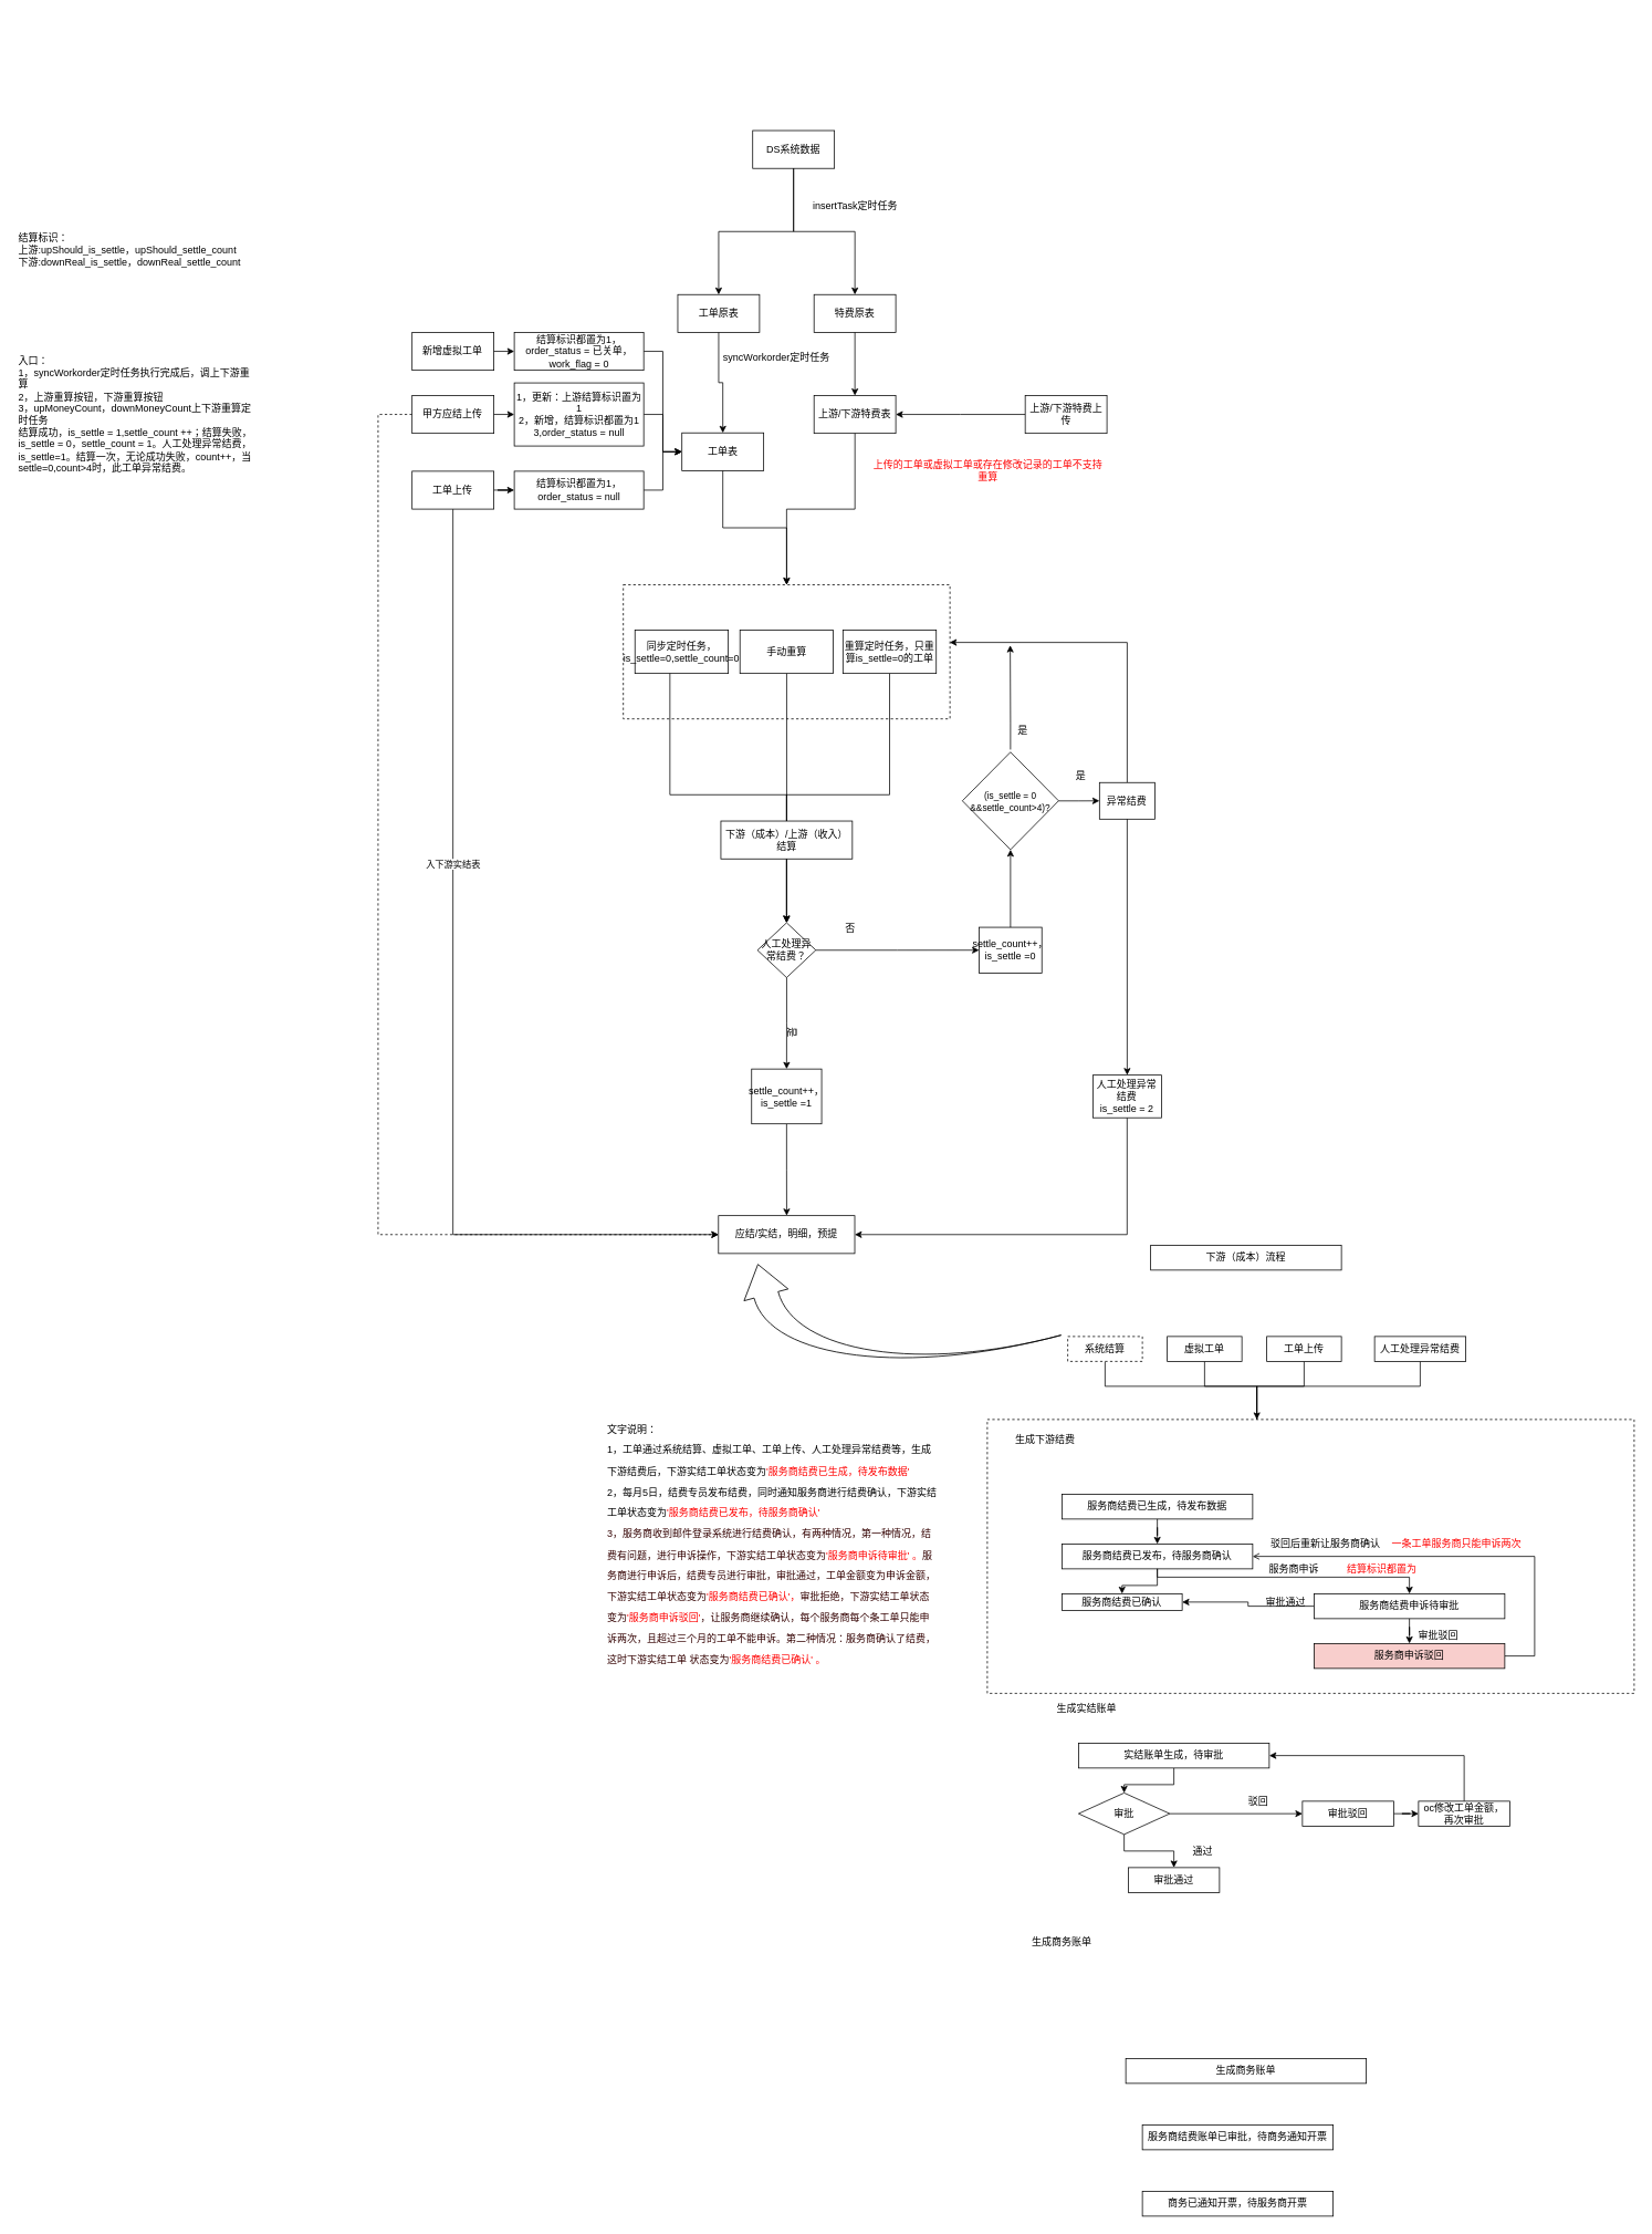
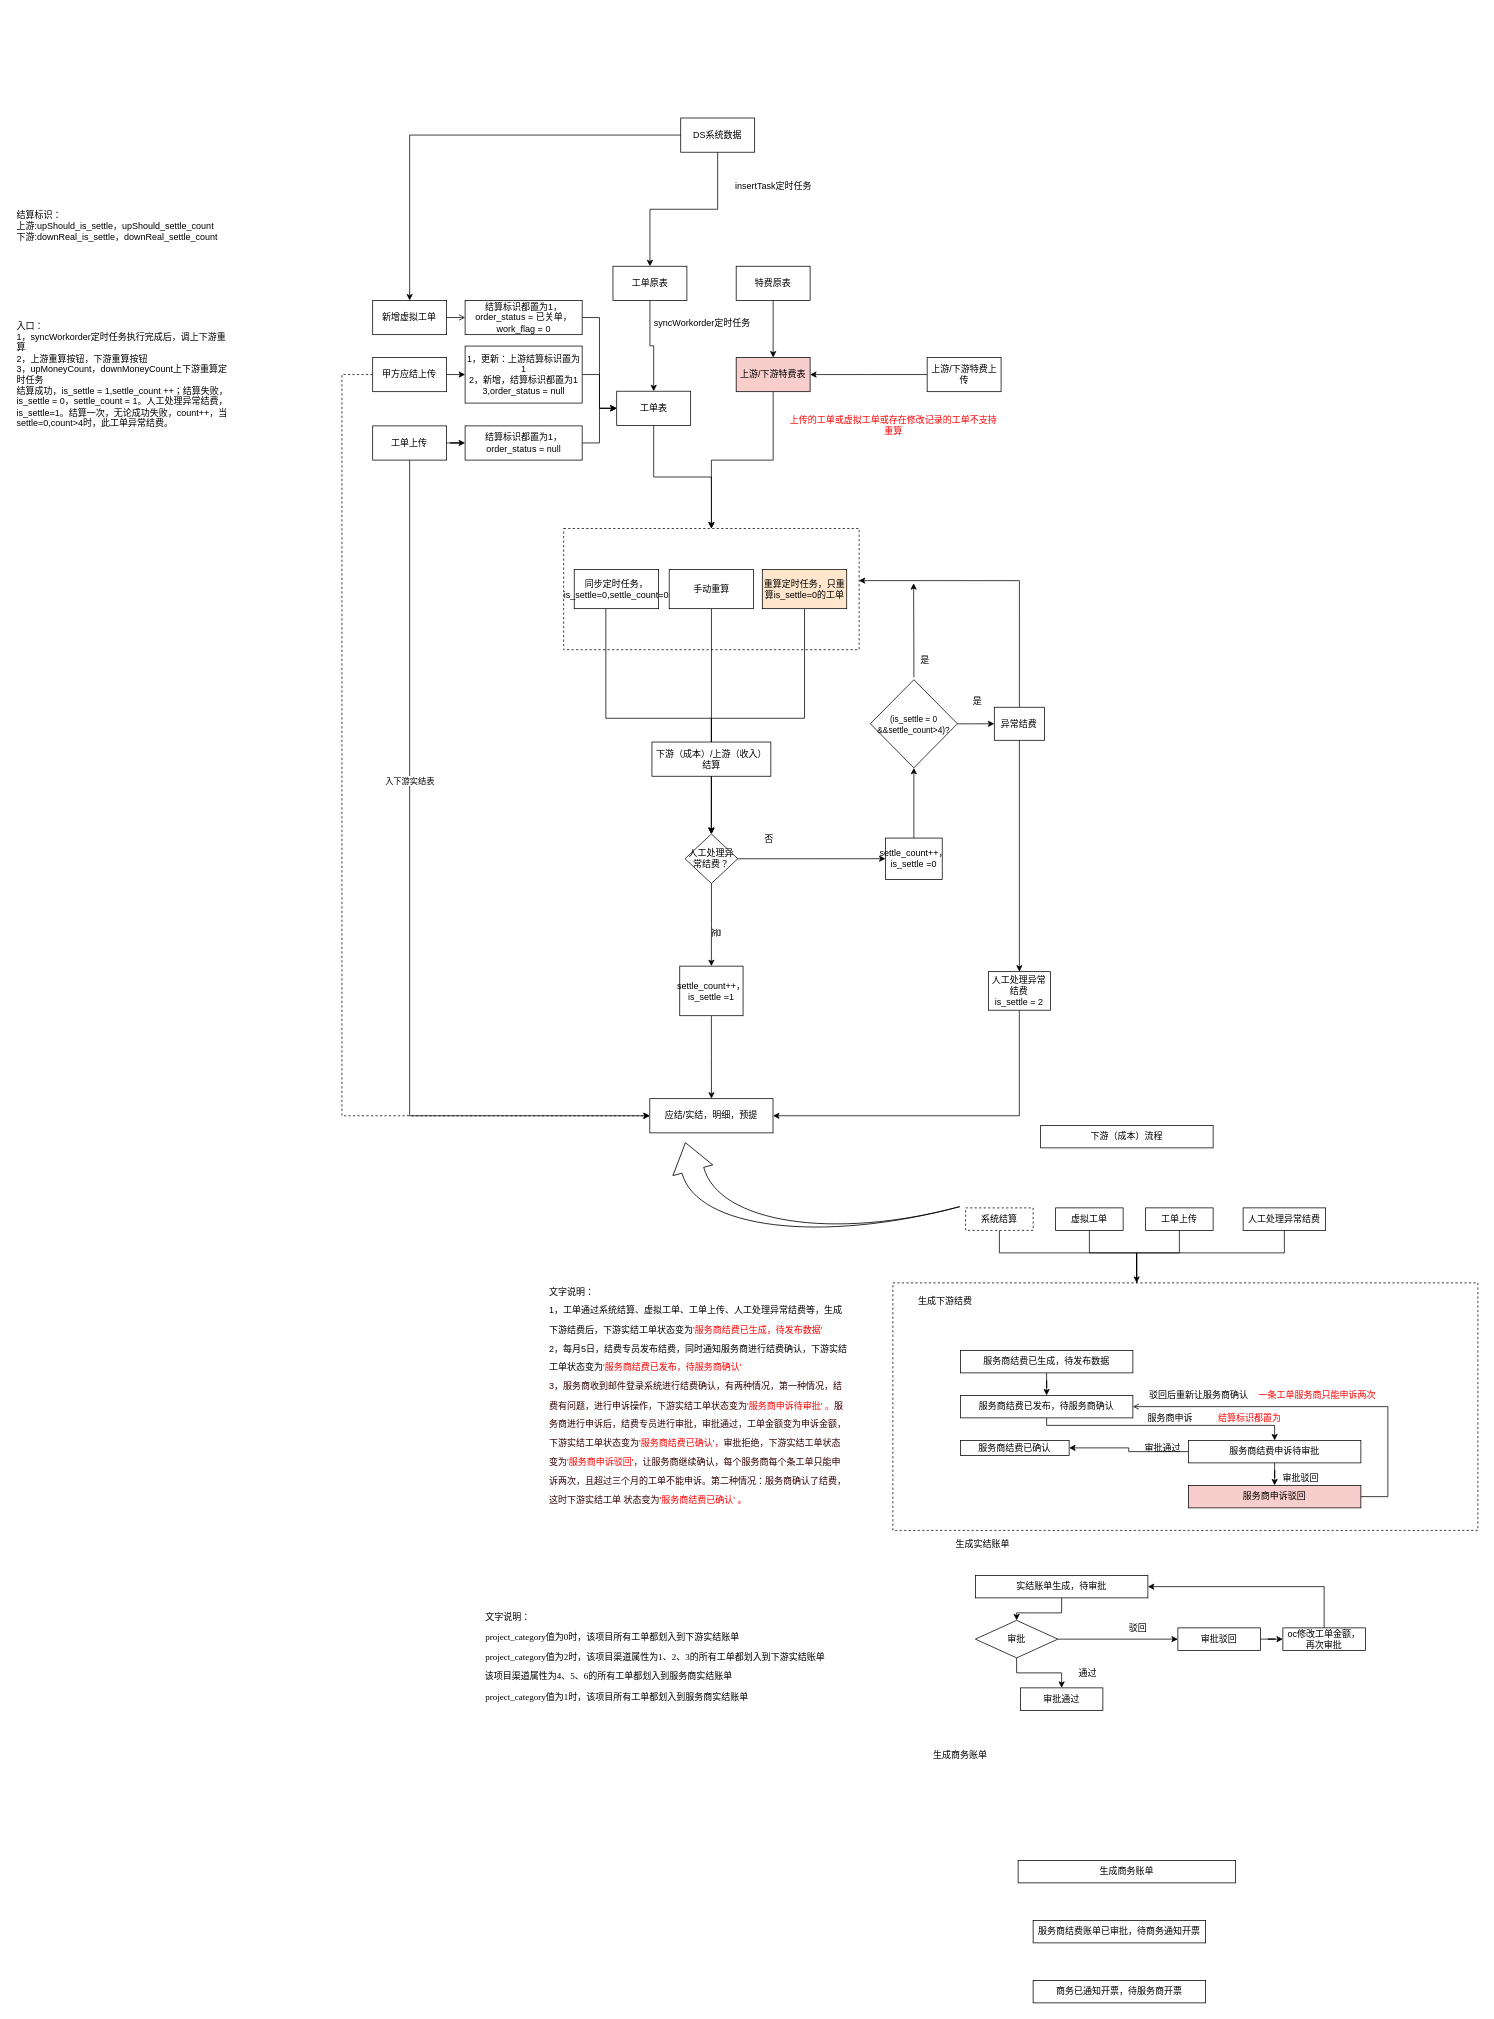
- <mxCell id="54" style="edgeStyle=orthogonalEdgeStyle;rounded=0;orthogonalLoop=1;jettySize=auto;html=1;entryX=0.5;entryY=0;entryDx=0;entryDy=0;fontColor=#000000;" parent="36" source="39" target="53" edge="1"><mxGeometry x="435.357" y="136.837" as="geometry" /></mxCell>
+ <mxCell id="54" style="edgeStyle=orthogonalEdgeStyle;rounded=0;orthogonalLoop=1;jettySize=auto;html=1;fontColor=#000000;" parent="36" source="39" target="67" edge="1"><mxGeometry x="435.357" y="136.837" as="geometry" /></mxCell>
- <mxCell id="70" style="edgeStyle=orthogonalEdgeStyle;rounded=0;orthogonalLoop=1;jettySize=auto;html=1;entryX=0;entryY=0.5;entryDx=0;entryDy=0;fontColor=#000000;" parent="36" source="67" target="69" edge="1"><mxGeometry x="435.357" y="136.837" as="geometry" /></mxCell>
+ <mxCell id="70" style="edgeStyle=orthogonalEdgeStyle;rounded=0;orthogonalLoop=1;jettySize=auto;html=1;entryX=0;entryY=0.5;entryDx=0;entryDy=0;fontColor=#000000;endArrow=open;" parent="36" source="67" target="69" edge="1"><mxGeometry x="435.357" y="136.837" as="geometry" /></mxCell>
- <mxCell id="55" value="上游/下游特费表" style="rounded=0;whiteSpace=wrap;html=1;" parent="36" vertex="1"><mxGeometry x="961.071" y="456.122" width="98.571" height="45.612" as="geometry" /></mxCell>
+ <mxCell id="55" value="上游/下游特费表" style="rounded=0;whiteSpace=wrap;html=1;fillColor=#f8cecc;" parent="36" vertex="1"><mxGeometry x="961.071" y="456.122" width="98.571" height="45.612" as="geometry" /></mxCell>
- <mxCell id="91" value="重算定时任务，只重算is_settle=0的工单" style="rounded=0;whiteSpace=wrap;html=1;" parent="72" vertex="1"><mxGeometry x="264.847" y="54.714" width="112.551" height="52.144" as="geometry" /></mxCell>
+ <mxCell id="91" value="重算定时任务，只重算is_settle=0的工单" style="rounded=0;whiteSpace=wrap;html=1;fillColor=#ffe6cc;" parent="72" vertex="1"><mxGeometry x="264.847" y="54.714" width="112.551" height="52.144" as="geometry" /></mxCell>
- <mxCell id="21" style="edgeStyle=orthogonalEdgeStyle;rounded=0;orthogonalLoop=1;jettySize=auto;html=1;entryX=0.5;entryY=0;entryDx=0;entryDy=0;" parent="14" source="18" target="20" edge="1"><mxGeometry x="90" y="90" as="geometry" /></mxCell>
+ <mxCell id="113" value="&lt;p class=&quot;MsoListParagraph&quot; style=&quot;margin-left: 18.0pt ; text-indent: 0cm&quot;&gt;&lt;span lang=&quot;EN-US&quot; style=&quot;font-family: &amp;#34;consolas&amp;#34; ; color: black&quot;&gt;文字说明：&lt;/span&gt;&lt;/p&gt;&lt;p class=&quot;MsoListParagraph&quot; style=&quot;margin-left: 18.0pt ; text-indent: 0cm&quot;&gt;&lt;span lang=&quot;EN-US&quot; style=&quot;font-family: &amp;#34;consolas&amp;#34; ; color: black&quot;&gt;project_category&lt;/span&gt;&lt;span style=&quot;color: black&quot;&gt;值为&lt;/span&gt;&lt;span lang=&quot;EN-US&quot; style=&quot;font-family: &amp;#34;consolas&amp;#34; ; color: black&quot;&gt;0&lt;/span&gt;&lt;span style=&quot;color: black&quot;&gt;时，该项目所有工单都划入到下游实结账单&lt;/span&gt;&lt;/p&gt;&lt;p class=&quot;MsoListParagraph&quot; style=&quot;margin-left: 18.0pt ; text-indent: 0cm&quot;&gt;&lt;span lang=&quot;EN-US&quot; style=&quot;font-family: &amp;#34;consolas&amp;#34; ; color: black&quot;&gt;project_category&lt;/span&gt;&lt;span style=&quot;color: black&quot;&gt;值为&lt;/span&gt;&lt;span lang=&quot;EN-US&quot; style=&quot;font-family: &amp;#34;consolas&amp;#34; ; color: black&quot;&gt;2&lt;/span&gt;&lt;span style=&quot;color: black&quot;&gt;时，该项目渠道属性为&lt;/span&gt;&lt;span lang=&quot;EN-US&quot; style=&quot;font-family: &amp;#34;consolas&amp;#34; ; color: black&quot;&gt;1&lt;/span&gt;&lt;span style=&quot;color: black&quot;&gt;、&lt;/span&gt;&lt;span lang=&quot;EN-US&quot; style=&quot;font-family: &amp;#34;consolas&amp;#34; ; color: black&quot;&gt;2&lt;/span&gt;&lt;span style=&quot;color: black&quot;&gt;、&lt;/span&gt;&lt;span lang=&quot;EN-US&quot; style=&quot;font-family: &amp;#34;consolas&amp;#34; ; color: black&quot;&gt;3&lt;/span&gt;&lt;span style=&quot;color: black&quot;&gt;的所有工单都划入到下游实结账单&lt;/span&gt;&lt;span lang=&quot;EN-US&quot; style=&quot;font-family: &amp;#34;consolas&amp;#34; ; color: black&quot;&gt;&lt;/span&gt;&lt;/p&gt;&lt;span style=&quot;text-indent: 140pt&quot;&gt;&lt;span style=&quot;white-space: pre&quot;&gt; &lt;/span&gt;&lt;span style=&quot;white-space: pre&quot;&gt; &lt;/span&gt;&lt;span style=&quot;white-space: pre&quot;&gt; &lt;/span&gt;&lt;span style=&quot;white-space: pre&quot;&gt; &lt;/span&gt;&lt;span style=&quot;white-space: pre&quot;&gt; &lt;/span&gt;&lt;span style=&quot;white-space: pre&quot;&gt; &lt;/span&gt;&lt;span style=&quot;white-space: pre&quot;&gt; &lt;/span&gt;该项目渠道属性为&lt;/span&gt;&lt;span lang=&quot;EN-US&quot; style=&quot;text-indent: 140pt ; font-family: &amp;#34;consolas&amp;#34;&quot;&gt;4&lt;/span&gt;&lt;span style=&quot;text-indent: 140pt&quot;&gt;、&lt;/span&gt;&lt;span lang=&quot;EN-US&quot; style=&quot;text-indent: 140pt ; font-family: &amp;#34;consolas&amp;#34;&quot;&gt;5&lt;/span&gt;&lt;span style=&quot;text-indent: 140pt&quot;&gt;、&lt;/span&gt;&lt;span lang=&quot;EN-US&quot; style=&quot;text-indent: 140pt ; font-family: &amp;#34;consolas&amp;#34;&quot;&gt;6&lt;/span&gt;&lt;span style=&quot;text-indent: 140pt&quot;&gt;的所有工单都划入到服务商实结账单&lt;/span&gt;&lt;br&gt;&lt;p class=&quot;MsoListParagraph&quot; style=&quot;margin-left: 18.0pt ; text-indent: 140.0pt&quot;&gt;&lt;span lang=&quot;EN-US&quot;&gt;&lt;/span&gt;&lt;/p&gt;&lt;p class=&quot;MsoNormal&quot; style=&quot;text-indent: 18.0pt&quot;&gt;&lt;span lang=&quot;EN-US&quot; style=&quot;font-family: &amp;#34;consolas&amp;#34; ; color: black&quot;&gt;project_category&lt;/span&gt;&lt;span style=&quot;color: black&quot;&gt;值为&lt;/span&gt;&lt;span lang=&quot;EN-US&quot; style=&quot;font-family: &amp;#34;consolas&amp;#34; ; color: black&quot;&gt;1&lt;/span&gt;&lt;span style=&quot;color: black&quot;&gt;时，该项目所有工单都划入到服务商实结账单&lt;/span&gt;&lt;span lang=&quot;EN-US&quot; style=&quot;font-family: &amp;#34;consolas&amp;#34; ; color: black&quot;&gt;&lt;/span&gt;&lt;/p&gt;" style="text;whiteSpace=wrap;html=1;" vertex="1" parent="1"><mxGeometry x="621.48" y="2130" width="550" height="140" as="geometry" /></mxCell>
